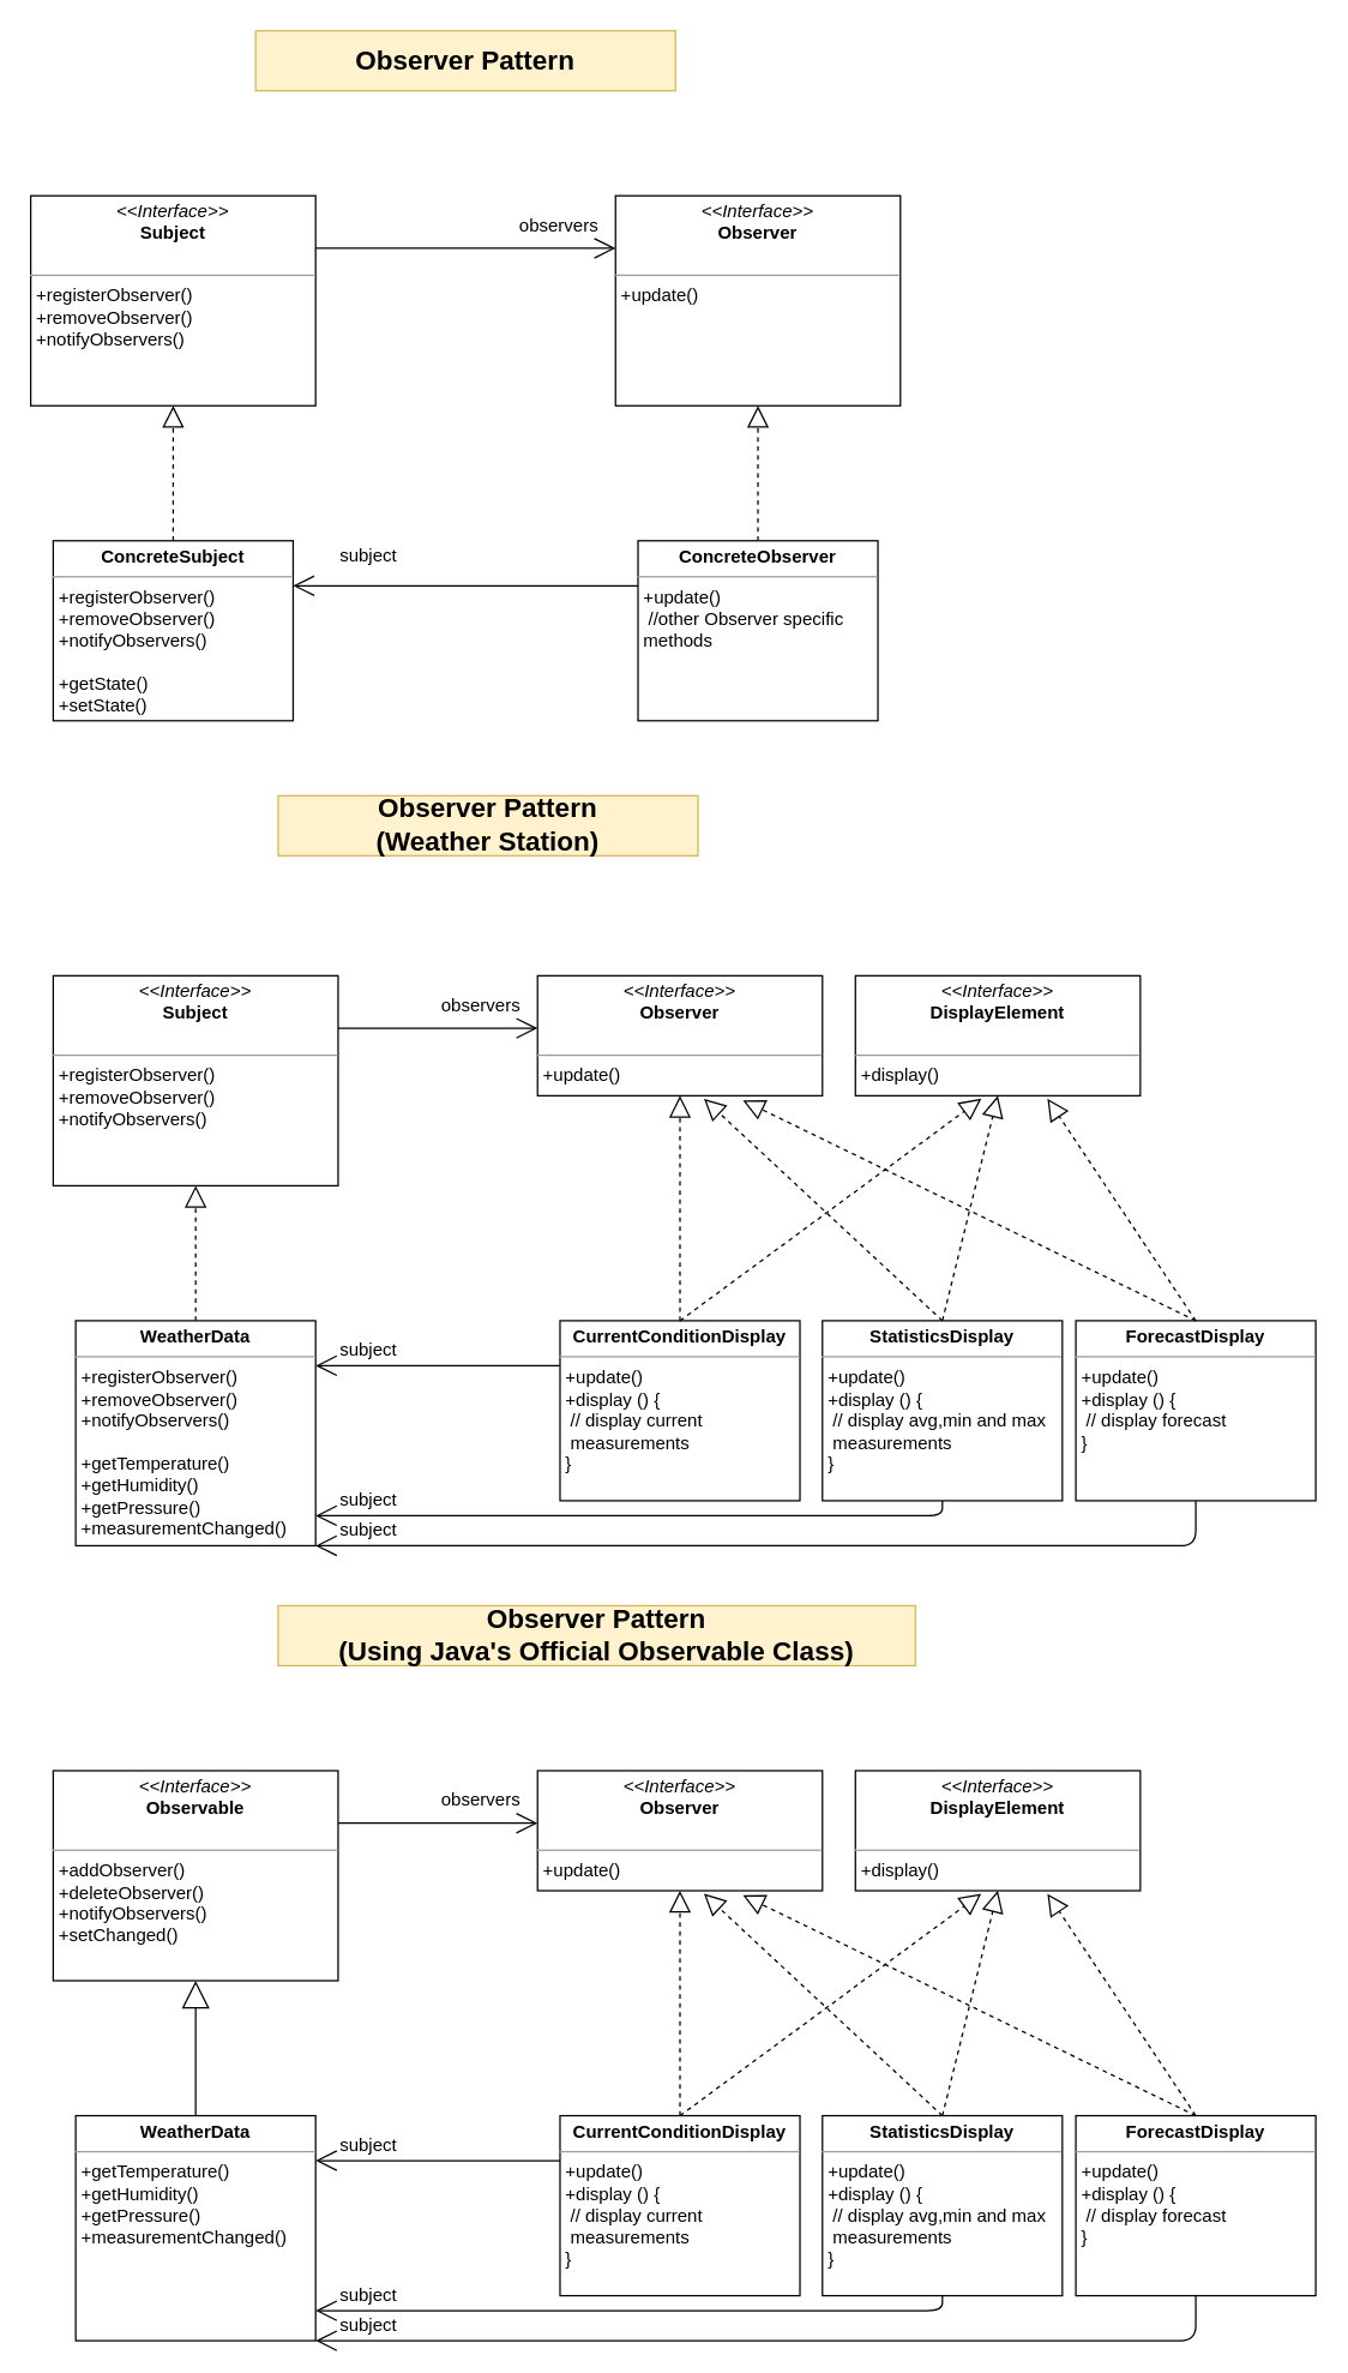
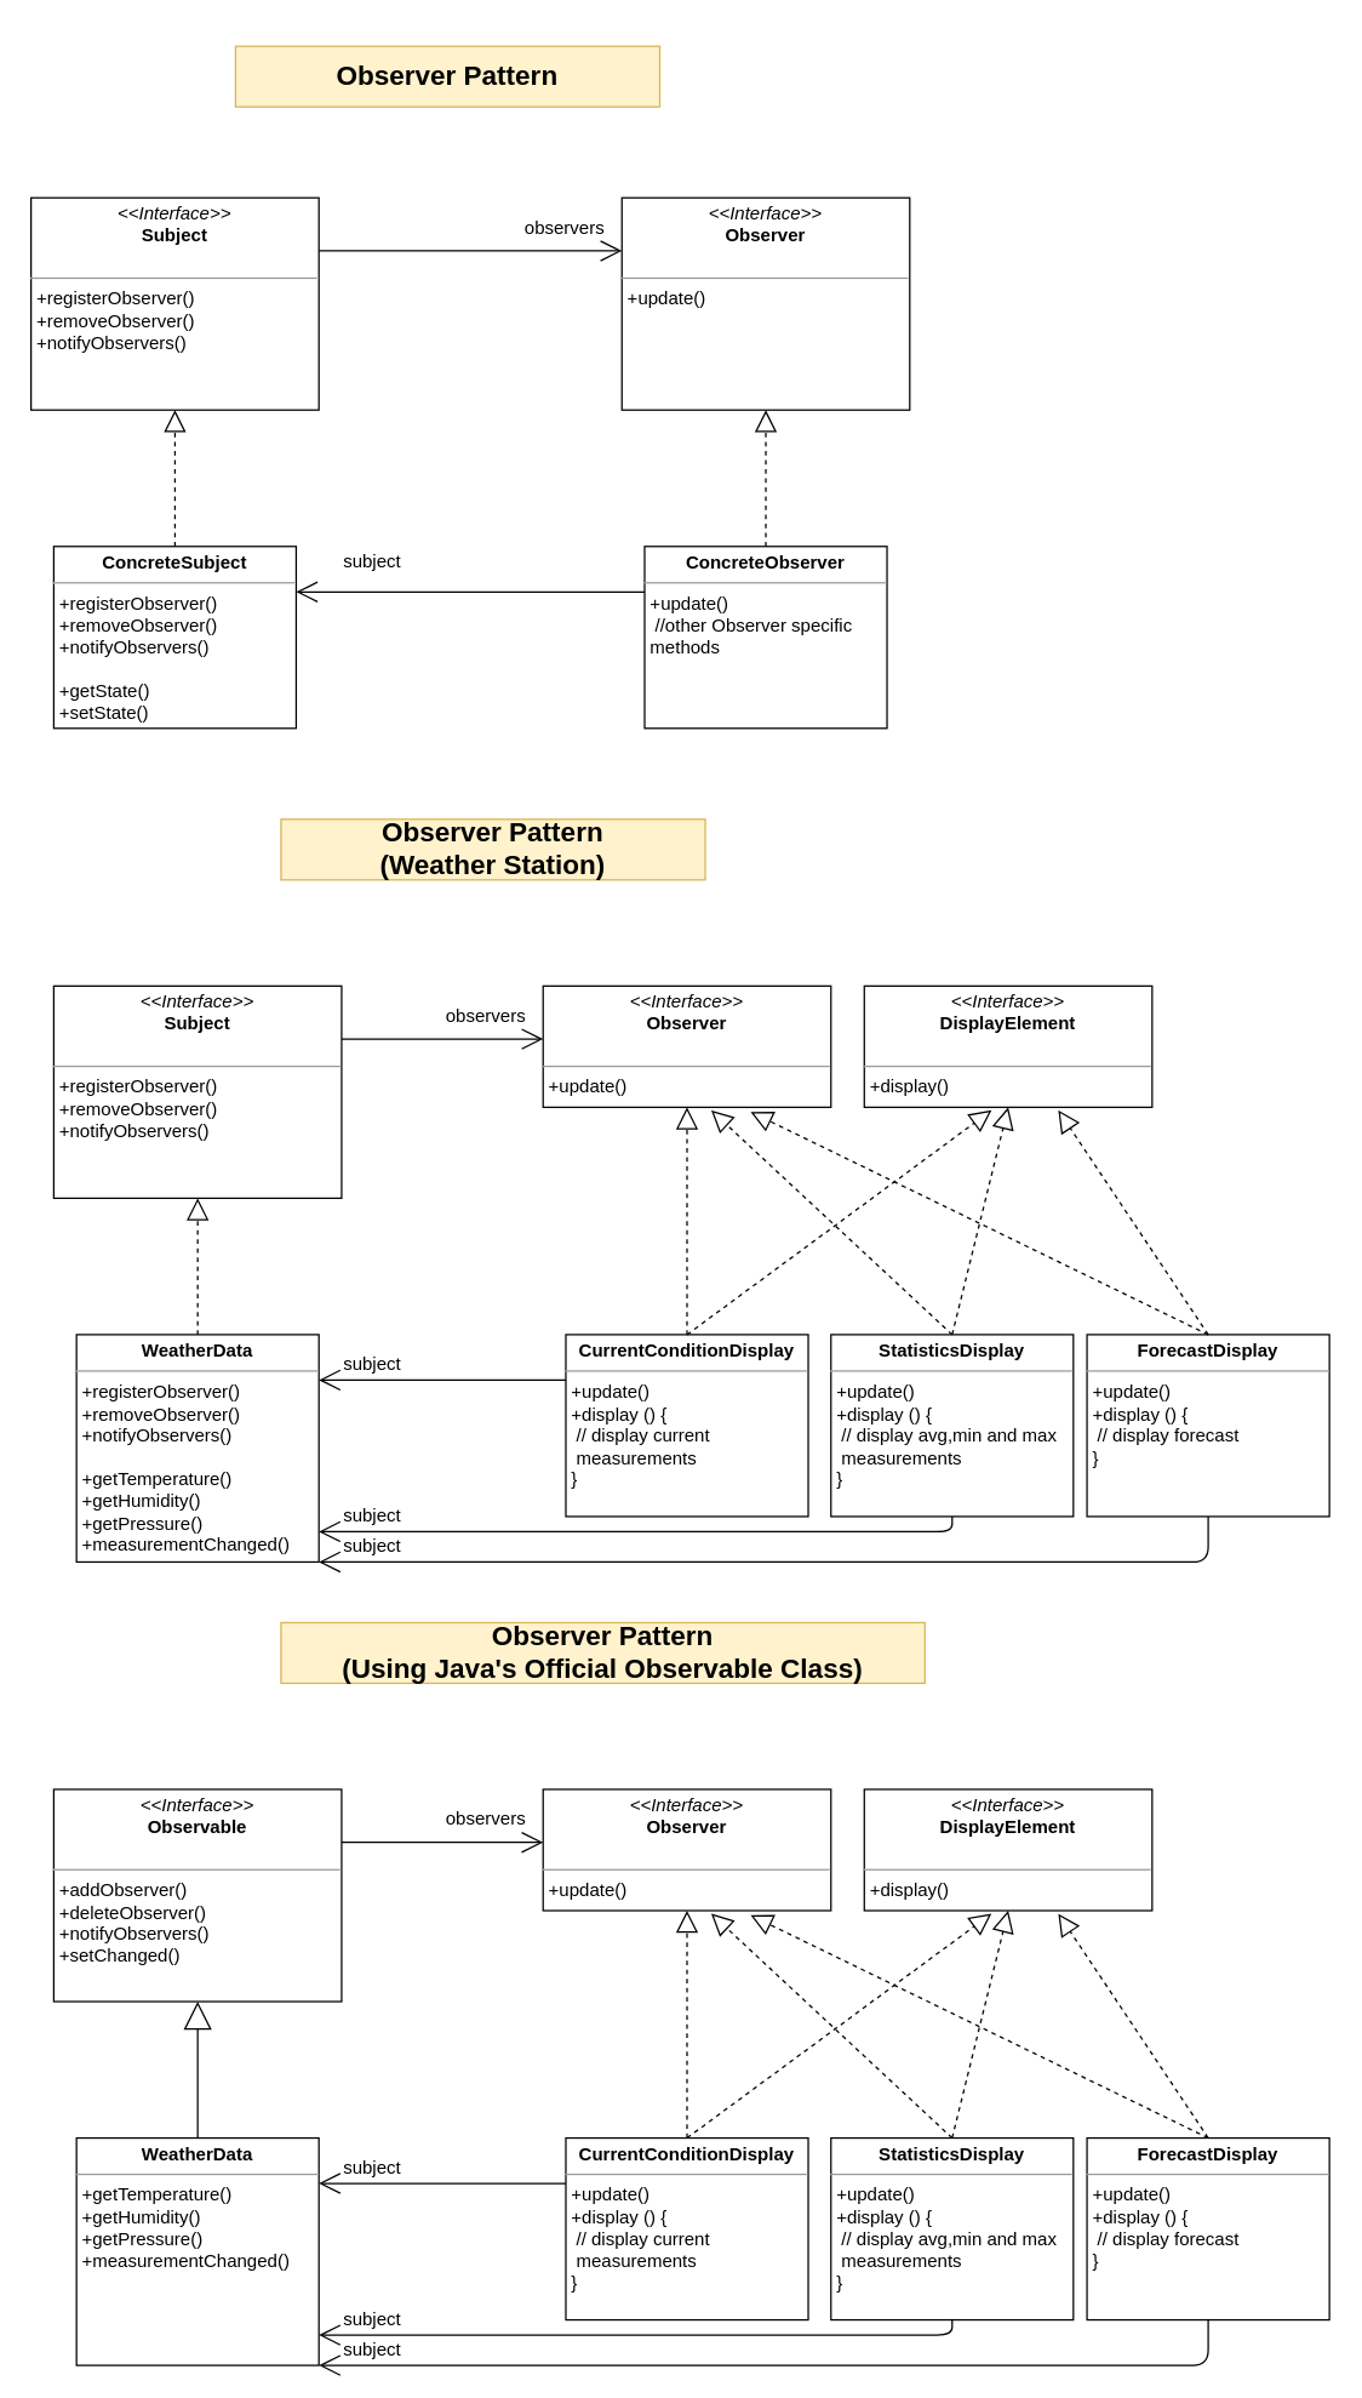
- <mxCell id="3" value="Observer Pattern" style="text;html=1;strokeColor=#d6b656;fillColor=#fff2cc;align=center;verticalAlign=middle;whiteSpace=wrap;rounded=0;fontSize=18;fontStyle=1" parent="1" vertex="1"><mxGeometry x="170" y="20" width="280" height="40" as="geometry" /></mxCell>
+ <mxCell id="3" value="Observer Pattern" style="text;html=1;strokeColor=#d6b656;fillColor=#fff2cc;align=center;verticalAlign=middle;whiteSpace=wrap;rounded=0;fontSize=18;fontStyle=1" parent="1" vertex="1"><mxGeometry x="155" y="30" width="280" height="40" as="geometry" /></mxCell>
- <mxCell id="14" value="Observer Pattern&lt;br&gt;(Weather Station)" style="text;html=1;strokeColor=#d6b656;fillColor=#fff2cc;align=center;verticalAlign=middle;whiteSpace=wrap;rounded=0;fontSize=18;fontStyle=1" vertex="1" parent="1"><mxGeometry x="185" y="530" width="280" height="40" as="geometry" /></mxCell>
+ <mxCell id="14" value="Observer Pattern&lt;br&gt;(Weather Station)" style="text;html=1;strokeColor=#d6b656;fillColor=#fff2cc;align=center;verticalAlign=middle;whiteSpace=wrap;rounded=0;fontSize=18;fontStyle=1" vertex="1" parent="1"><mxGeometry x="185" y="540" width="280" height="40" as="geometry" /></mxCell>
